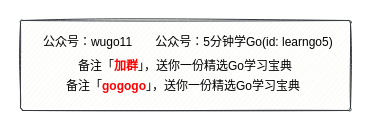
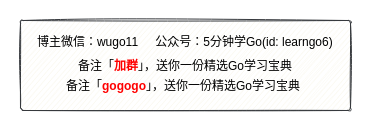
- <mxCell id="3" value="公众号：wugo11" style="text;html=1;strokeColor=none;fillColor=none;align=center;verticalAlign=middle;whiteSpace=wrap;rounded=0;shadow=0;glass=0;sketch=1;" vertex="1" parent="1"><mxGeometry x="30" y="32" width="115" height="20" as="geometry" /></mxCell>
+ <mxCell id="3" value="博主微信：wugo11" style="text;html=1;strokeColor=none;fillColor=none;align=center;verticalAlign=middle;whiteSpace=wrap;rounded=0;shadow=0;glass=0;sketch=1;" vertex="1" parent="1"><mxGeometry x="30" y="32" width="115" height="20" as="geometry" /></mxCell>
- <mxCell id="6" value="公众号：5分钟学Go(id: learngo5)" style="text;html=1;strokeColor=none;fillColor=none;align=center;verticalAlign=middle;whiteSpace=wrap;rounded=0;shadow=0;glass=0;sketch=1;" vertex="1" parent="1"><mxGeometry x="152" y="32" width="184" height="20" as="geometry" /></mxCell>
+ <mxCell id="6" value="公众号：5分钟学Go(id: learngo6)" style="text;html=1;strokeColor=none;fillColor=none;align=center;verticalAlign=middle;whiteSpace=wrap;rounded=0;shadow=0;glass=0;sketch=1;" vertex="1" parent="1"><mxGeometry x="152" y="32" width="184" height="20" as="geometry" /></mxCell>
